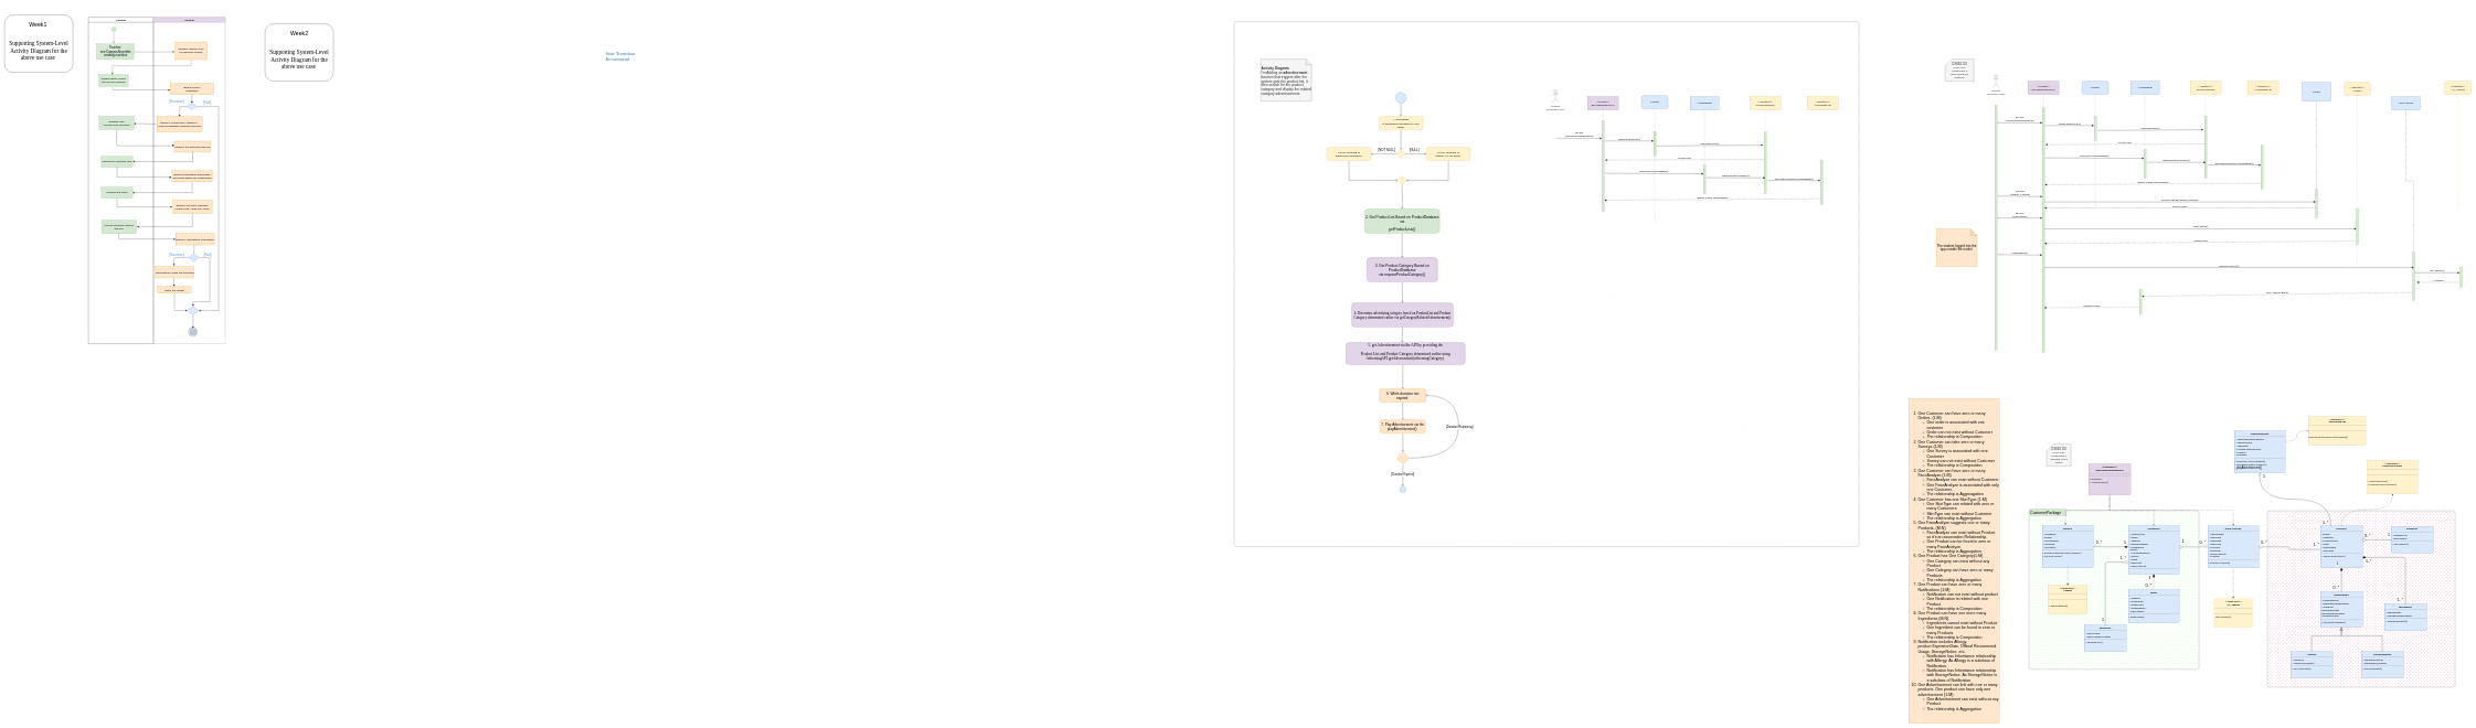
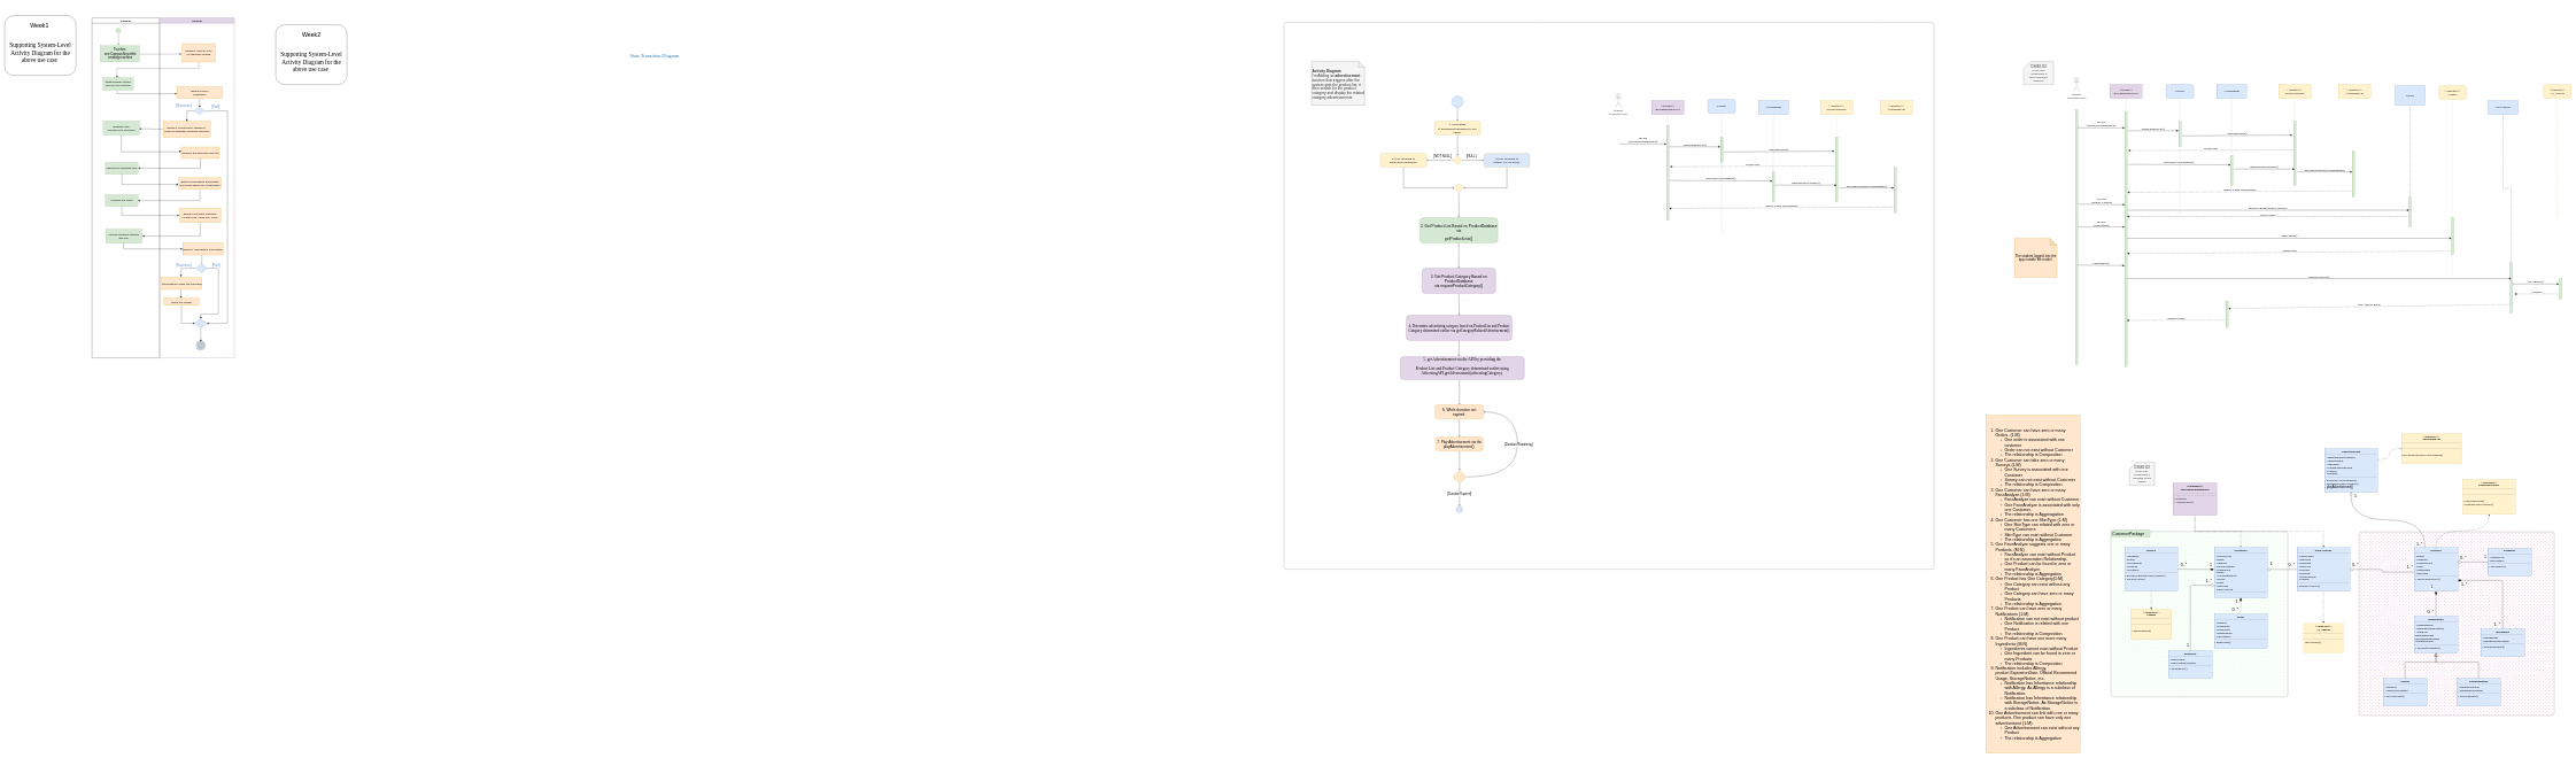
- <mxCell id="52" value="&lt;div title=&quot;Page 5&quot; class=&quot;page&quot;&gt;&#10;   &lt;div class=&quot;layoutArea&quot;&gt;&#10;    &lt;div class=&quot;column&quot;&gt;&#10;     &lt;p&gt;&lt;span style=&quot;font-size: 16.0pt; font-family: 'Calibri'; font-weight: 300; color: rgb(18.039%, 45.49%, 70.98%)&quot;&gt;State Transition Recommend&#10;&lt;/span&gt;&lt;/p&gt;&#10;    &lt;/div&gt;&#10;   &lt;/div&gt;&#10;  &lt;/div&gt;" style="text;whiteSpace=wrap;html=1;" vertex="1" parent="1"><mxGeometry x="2740" y="120" width="240" height="160" as="geometry" /></mxCell>
+ <mxCell id="52" value="&lt;div title=&quot;Page 5&quot; class=&quot;page&quot;&gt;&#10;   &lt;div class=&quot;layoutArea&quot;&gt;&#10;    &lt;div class=&quot;column&quot;&gt;&#10;     &lt;p&gt;&lt;span style=&quot;font-size: 16.0pt; font-family: 'Calibri'; font-weight: 300; color: rgb(18.039%, 45.49%, 70.98%)&quot;&gt;State Transition Diagram&#10;&lt;/span&gt;&lt;/p&gt;&#10;    &lt;/div&gt;&#10;   &lt;/div&gt;&#10;  &lt;/div&gt;" style="text;whiteSpace=wrap;html=1;" vertex="1" parent="1"><mxGeometry x="2740" y="120" width="240" height="160" as="geometry" /></mxCell>
- <mxCell id="196" value="&lt;font style=&quot;font-size: 14px;&quot;&gt;&lt;span style=&quot;background-color: initial; font-family: ArialMT;&quot;&gt;1a) set duration to&lt;br&gt;&lt;/span&gt;&lt;span style=&quot;background-color: initial;&quot;&gt;&lt;font face=&quot;ArialMT&quot;&gt;default (10 seconds)&lt;/font&gt;&lt;/span&gt;&lt;span style=&quot;background-color: initial; font-family: Calibri;&quot;&gt;&amp;nbsp;&lt;/span&gt;&lt;/font&gt;" style="rounded=1;whiteSpace=wrap;html=1;labelBackgroundColor=none;strokeWidth=1;fillColor=#fff2cc;strokeColor=#d6b656;" vertex="1" parent="1"><mxGeometry x="6460" y="620" width="200" height="60" as="geometry" /></mxCell>
+ <mxCell id="196" value="&lt;font style=&quot;font-size: 14px;&quot;&gt;&lt;span style=&quot;background-color: initial; font-family: ArialMT;&quot;&gt;1a) set duration to&lt;br&gt;&lt;/span&gt;&lt;span style=&quot;background-color: initial;&quot;&gt;&lt;font face=&quot;ArialMT&quot;&gt;default (10 seconds)&lt;/font&gt;&lt;/span&gt;&lt;span style=&quot;background-color: initial; font-family: Calibri;&quot;&gt;&amp;nbsp;&lt;/span&gt;&lt;/font&gt;" style="rounded=1;whiteSpace=wrap;html=1;labelBackgroundColor=none;strokeWidth=1;fillColor=#dae8fc;strokeColor=#d6b656;" vertex="1" parent="1"><mxGeometry x="6460" y="620" width="200" height="60" as="geometry" /></mxCell>
- <mxCell id="57" style="edgeStyle=orthogonalEdgeStyle;orthogonalLoop=1;jettySize=auto;html=1;entryX=0.457;entryY=-0.018;entryDx=0;entryDy=0;entryPerimeter=0;fontFamily=Helvetica;fontSize=11;startArrow=none;startFill=0;endArrow=classicThin;endFill=1;dashed=1;rounded=0;" edge="1" parent="1" source="60" target="63"><mxGeometry relative="1" as="geometry" /></mxCell>
